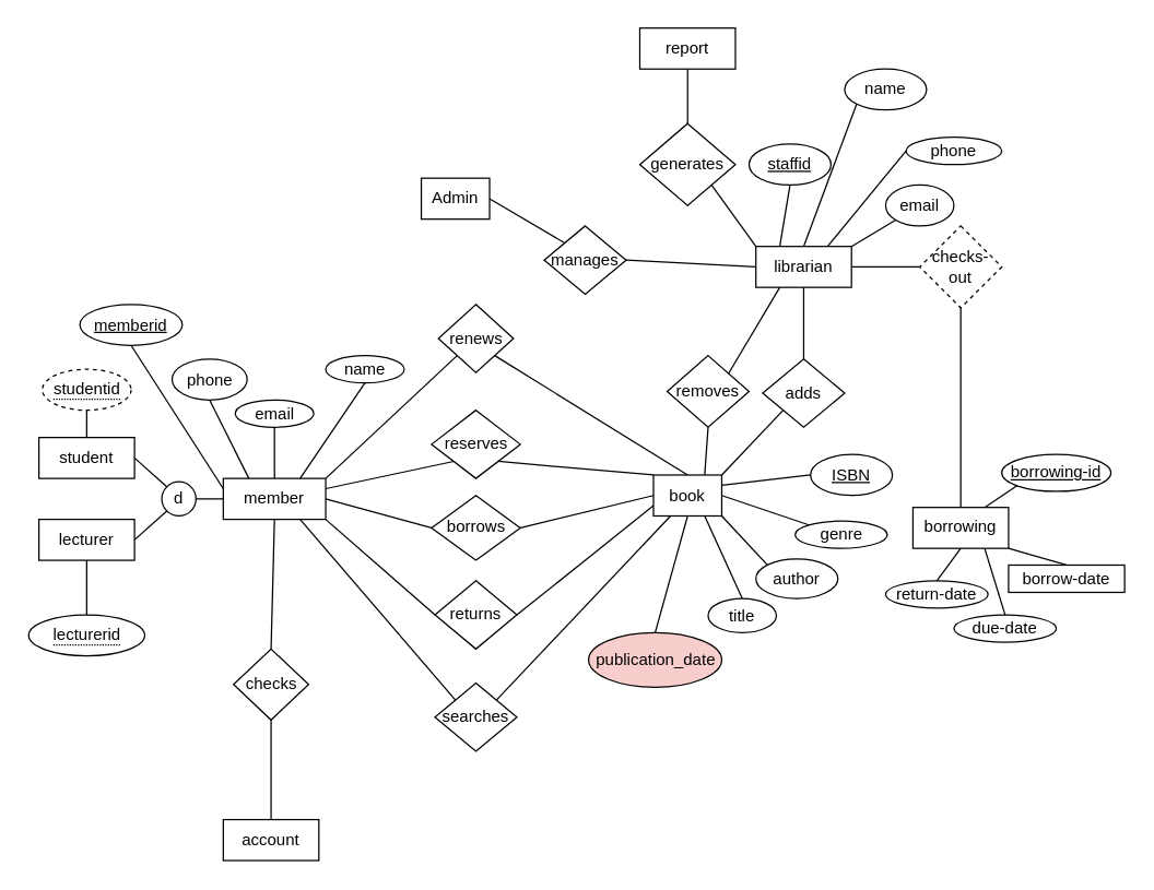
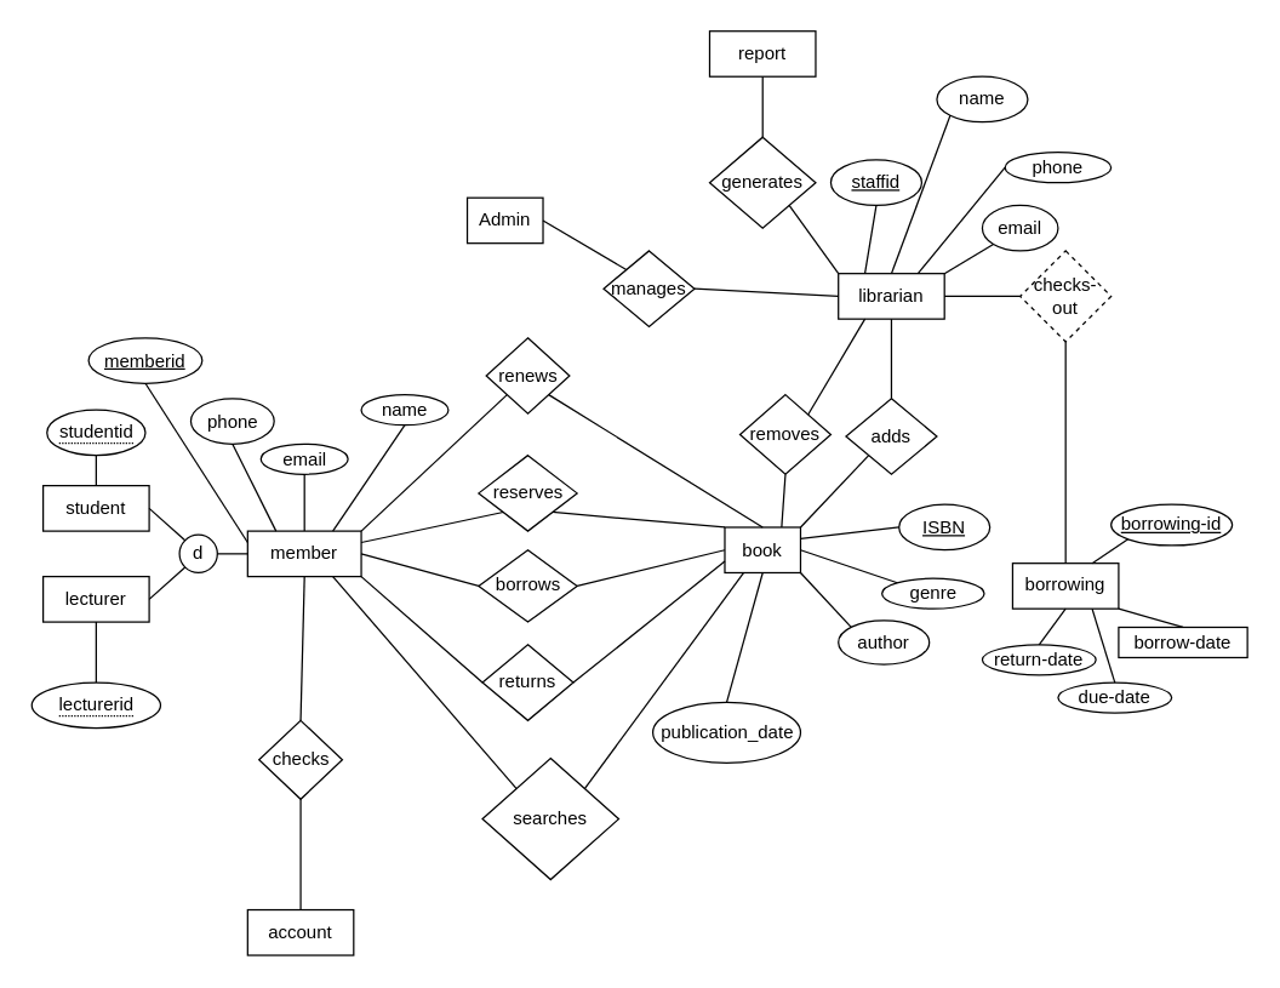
- <mxCell id="55" value="&lt;span style=&quot;border-bottom: 1px dotted&quot;&gt;studentid&lt;/span&gt;" style="ellipse;whiteSpace=wrap;html=1;align=center;dashed=1;" vertex="1" parent="1"><mxGeometry x="30.5" y="270" width="65" height="30" as="geometry" /></mxCell>
+ <mxCell id="55" value="&lt;span style=&quot;border-bottom: 1px dotted&quot;&gt;studentid&lt;/span&gt;" style="ellipse;whiteSpace=wrap;html=1;align=center;" vertex="1" parent="1"><mxGeometry x="30.5" y="270" width="65" height="30" as="geometry" /></mxCell>
- <mxCell id="67" value="" style="endArrow=none;html=1;rounded=0;entryX=0.75;entryY=1;entryDx=0;entryDy=0;exitX=0.5;exitY=0;exitDx=0;exitDy=0;" edge="1" parent="1" source="63" target="4"><mxGeometry width="50" height="50" relative="1" as="geometry"><mxPoint x="468" y="463" as="sourcePoint" /><mxPoint x="518" y="413" as="targetPoint" /></mxGeometry></mxCell>
- <mxCell id="63" value="title" style="ellipse;whiteSpace=wrap;html=1;align=center;" vertex="1" parent="1"><mxGeometry x="518" y="438" width="50" height="25" as="geometry" /></mxCell>
- <mxCell id="49" value="publication_date" style="ellipse;whiteSpace=wrap;html=1;align=center;fillColor=#f8cecc;" vertex="1" parent="1"><mxGeometry x="430.5" y="463" width="97.5" height="40" as="geometry" /></mxCell>
+ <mxCell id="49" value="publication_date" style="ellipse;whiteSpace=wrap;html=1;align=center;" vertex="1" parent="1"><mxGeometry x="430.5" y="463" width="97.5" height="40" as="geometry" /></mxCell>
- <mxCell id="19" value="searches" style="rhombus;whiteSpace=wrap;html=1;" vertex="1" parent="1"><mxGeometry x="318" y="500" width="60" height="50" as="geometry" /></mxCell>
+ <mxCell id="19" value="searches" style="rhombus;whiteSpace=wrap;html=1;" vertex="1" parent="1"><mxGeometry x="318" y="500" width="90" height="80" as="geometry" /></mxCell>
